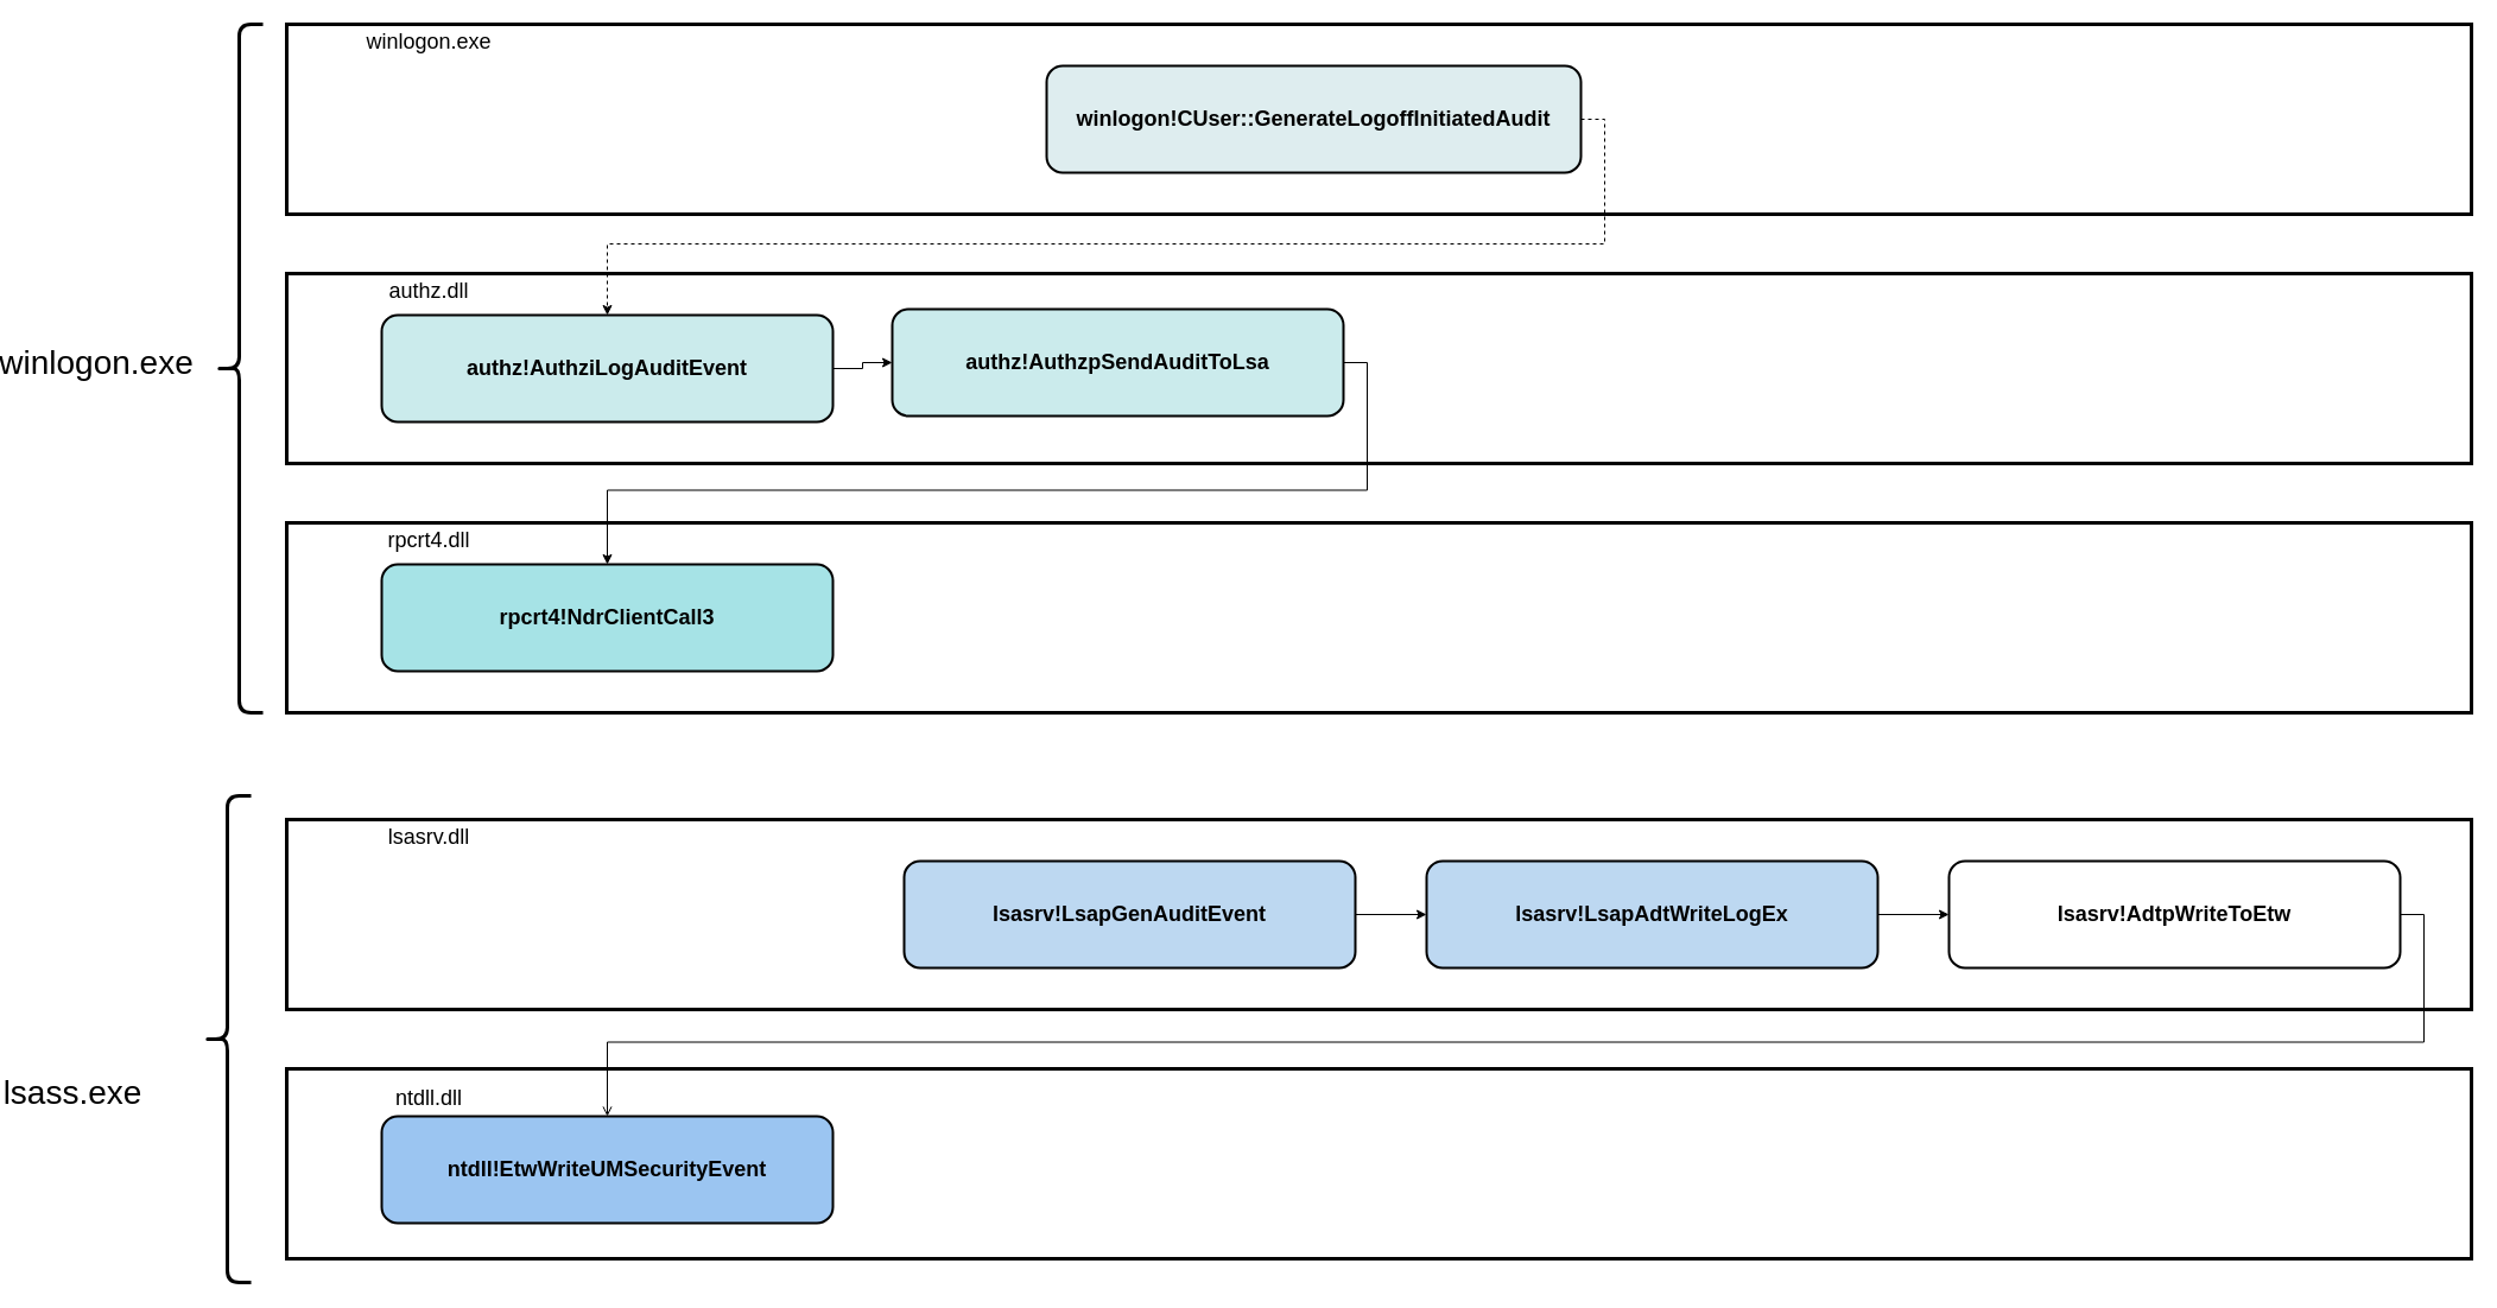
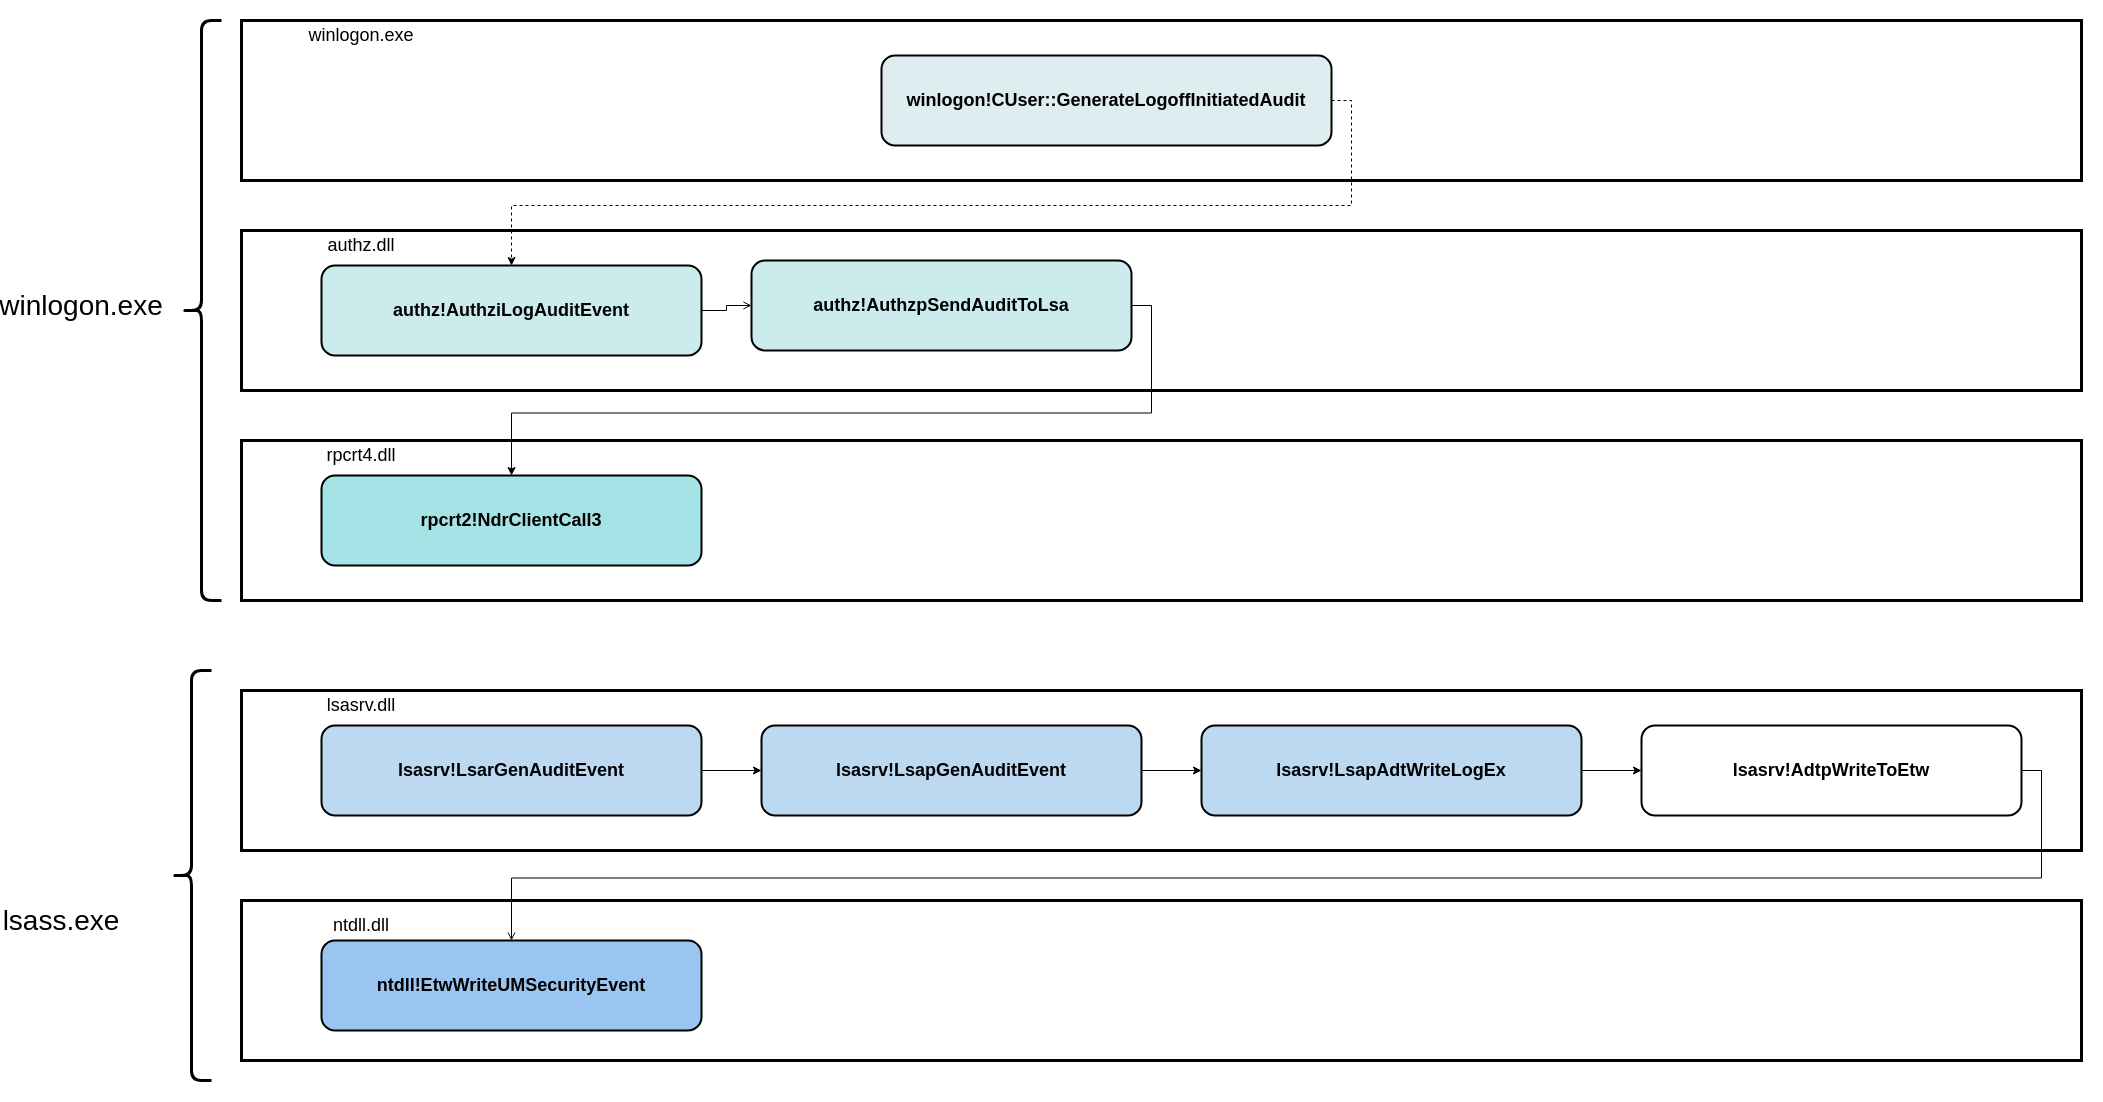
- <mxCell id="15" style="edgeStyle=orthogonalEdgeStyle;rounded=0;orthogonalLoop=1;jettySize=auto;html=1;entryX=0;entryY=0.5;entryDx=0;entryDy=0;" edge="1" parent="1" source="16" target="14"><mxGeometry relative="1" as="geometry" /></mxCell>
+ <mxCell id="15" style="edgeStyle=orthogonalEdgeStyle;rounded=0;orthogonalLoop=1;jettySize=auto;html=1;entryX=0;entryY=0.5;entryDx=0;entryDy=0;endArrow=open;" edge="1" parent="1" source="16" target="14"><mxGeometry relative="1" as="geometry" /></mxCell>
- <mxCell id="18" value="&lt;b&gt;rpcrt4!NdrClientCall3&lt;/b&gt;" style="rounded=1;whiteSpace=wrap;html=1;fontSize=18;strokeWidth=2;fillColor=#A6E3E6;" vertex="1" parent="1"><mxGeometry x="310" y="475" width="380" height="90" as="geometry" /></mxCell>
+ <mxCell id="18" value="&lt;b&gt;rpcrt2!NdrClientCall3&lt;/b&gt;" style="rounded=1;whiteSpace=wrap;html=1;fontSize=18;strokeWidth=2;fillColor=#A6E3E6;" vertex="1" parent="1"><mxGeometry x="310" y="475" width="380" height="90" as="geometry" /></mxCell>
+ <mxCell id="29" value="&lt;b&gt;lsasrv!LsarGenAuditEvent&lt;/b&gt;" style="rounded=1;whiteSpace=wrap;html=1;fontSize=18;strokeWidth=2;fillColor=#BDD8F1;" vertex="1" parent="1"><mxGeometry x="310" y="725" width="380" height="90" as="geometry" /></mxCell>
+ <mxCell id="28" style="rounded=0;orthogonalLoop=1;jettySize=auto;html=1;exitX=1;exitY=0.5;exitDx=0;exitDy=0;entryX=0;entryY=0.5;entryDx=0;entryDy=0;" edge="1" parent="1" source="29" target="27"><mxGeometry relative="1" as="geometry" /></mxCell>
